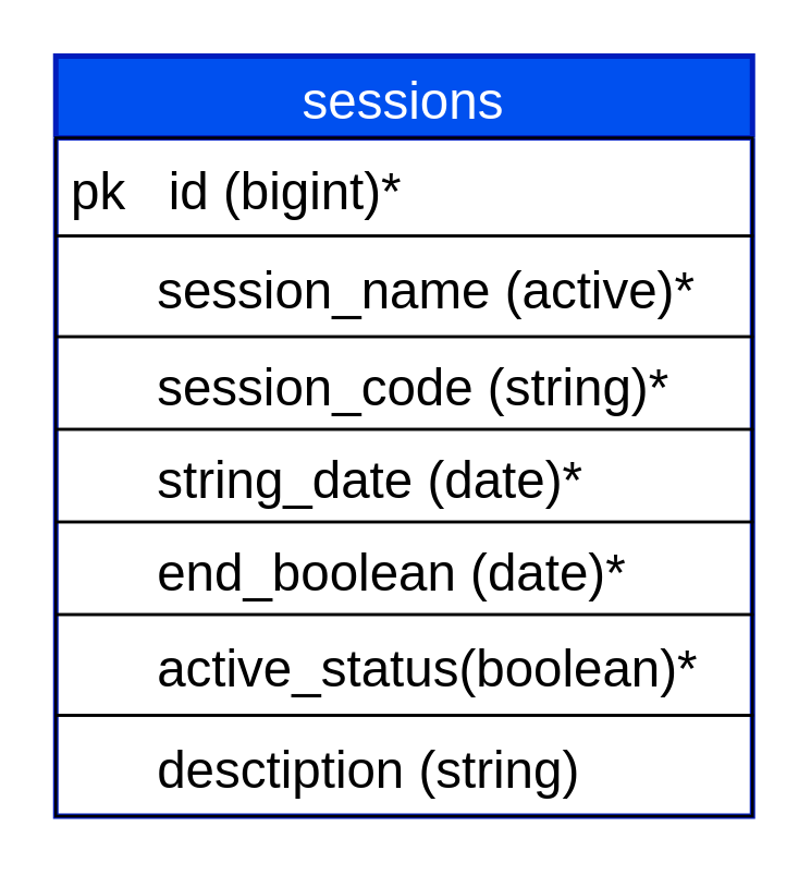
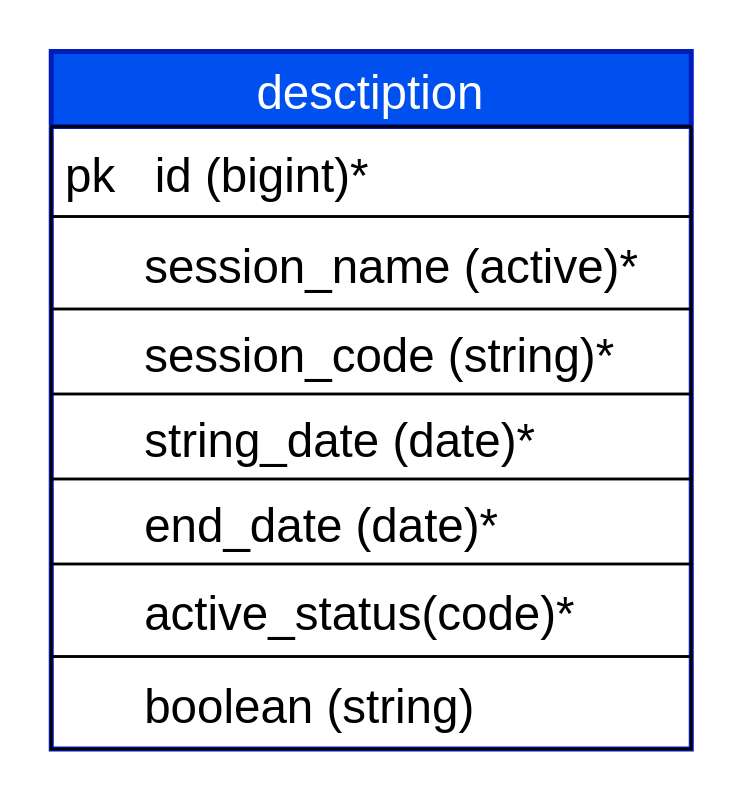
- <mxCell id="2" value="sessions" style="swimlane;fontStyle=0;childLayout=stackLayout;horizontal=1;startSize=30;horizontalStack=0;resizeParent=1;resizeParentMax=0;resizeLast=0;collapsible=1;marginBottom=0;labelBackgroundColor=none;fontColor=#ffffff;strokeColor=#001DBC;strokeWidth=2;fillColor=#0050ef;fontSize=19;" vertex="1" parent="1"><mxGeometry x="20" y="20" width="256" height="279" as="geometry"><mxRectangle x="32" y="33" width="208" height="30" as="alternateBounds" /></mxGeometry></mxCell>
+ <mxCell id="2" value="desctiption" style="swimlane;fontStyle=0;childLayout=stackLayout;horizontal=1;startSize=30;horizontalStack=0;resizeParent=1;resizeParentMax=0;resizeLast=0;collapsible=1;marginBottom=0;labelBackgroundColor=none;fontColor=#ffffff;strokeColor=#001DBC;strokeWidth=2;fillColor=#0050ef;fontSize=19;" vertex="1" parent="1"><mxGeometry x="20" y="20" width="256" height="279" as="geometry"><mxRectangle x="32" y="33" width="208" height="30" as="alternateBounds" /></mxGeometry></mxCell>
- <mxCell id="7" value="      end_boolean (date)*" style="text;strokeColor=#000000;fillColor=none;align=left;verticalAlign=middle;spacingLeft=4;spacingRight=4;overflow=hidden;points=[[0,0.5],[1,0.5]];portConstraint=eastwest;rotatable=0;labelBackgroundColor=none;fontColor=#000000;fontSize=19;" vertex="1" parent="2"><mxGeometry y="171" width="256" height="34" as="geometry" /></mxCell>
+ <mxCell id="7" value="      end_date (date)*" style="text;strokeColor=#000000;fillColor=none;align=left;verticalAlign=middle;spacingLeft=4;spacingRight=4;overflow=hidden;points=[[0,0.5],[1,0.5]];portConstraint=eastwest;rotatable=0;labelBackgroundColor=none;fontColor=#000000;fontSize=19;" vertex="1" parent="2"><mxGeometry y="171" width="256" height="34" as="geometry" /></mxCell>
- <mxCell id="8" value="      active_status(boolean)*" style="text;strokeColor=#000000;fillColor=none;align=left;verticalAlign=middle;spacingLeft=4;spacingRight=4;overflow=hidden;points=[[0,0.5],[1,0.5]];portConstraint=eastwest;rotatable=0;labelBackgroundColor=none;fontColor=#000000;fontSize=19;" vertex="1" parent="2"><mxGeometry y="205" width="256" height="37" as="geometry" /></mxCell>
+ <mxCell id="8" value="      active_status(code)*" style="text;strokeColor=#000000;fillColor=none;align=left;verticalAlign=middle;spacingLeft=4;spacingRight=4;overflow=hidden;points=[[0,0.5],[1,0.5]];portConstraint=eastwest;rotatable=0;labelBackgroundColor=none;fontColor=#000000;fontSize=19;" vertex="1" parent="2"><mxGeometry y="205" width="256" height="37" as="geometry" /></mxCell>
- <mxCell id="9" value="      desctiption (string)" style="text;strokeColor=#000000;fillColor=none;align=left;verticalAlign=middle;spacingLeft=4;spacingRight=4;overflow=hidden;points=[[0,0.5],[1,0.5]];portConstraint=eastwest;rotatable=0;labelBackgroundColor=none;fontColor=#000000;fontSize=19;" vertex="1" parent="2"><mxGeometry y="242" width="256" height="37" as="geometry" /></mxCell>
+ <mxCell id="9" value="      boolean (string)" style="text;strokeColor=#000000;fillColor=none;align=left;verticalAlign=middle;spacingLeft=4;spacingRight=4;overflow=hidden;points=[[0,0.5],[1,0.5]];portConstraint=eastwest;rotatable=0;labelBackgroundColor=none;fontColor=#000000;fontSize=19;" vertex="1" parent="2"><mxGeometry y="242" width="256" height="37" as="geometry" /></mxCell>
